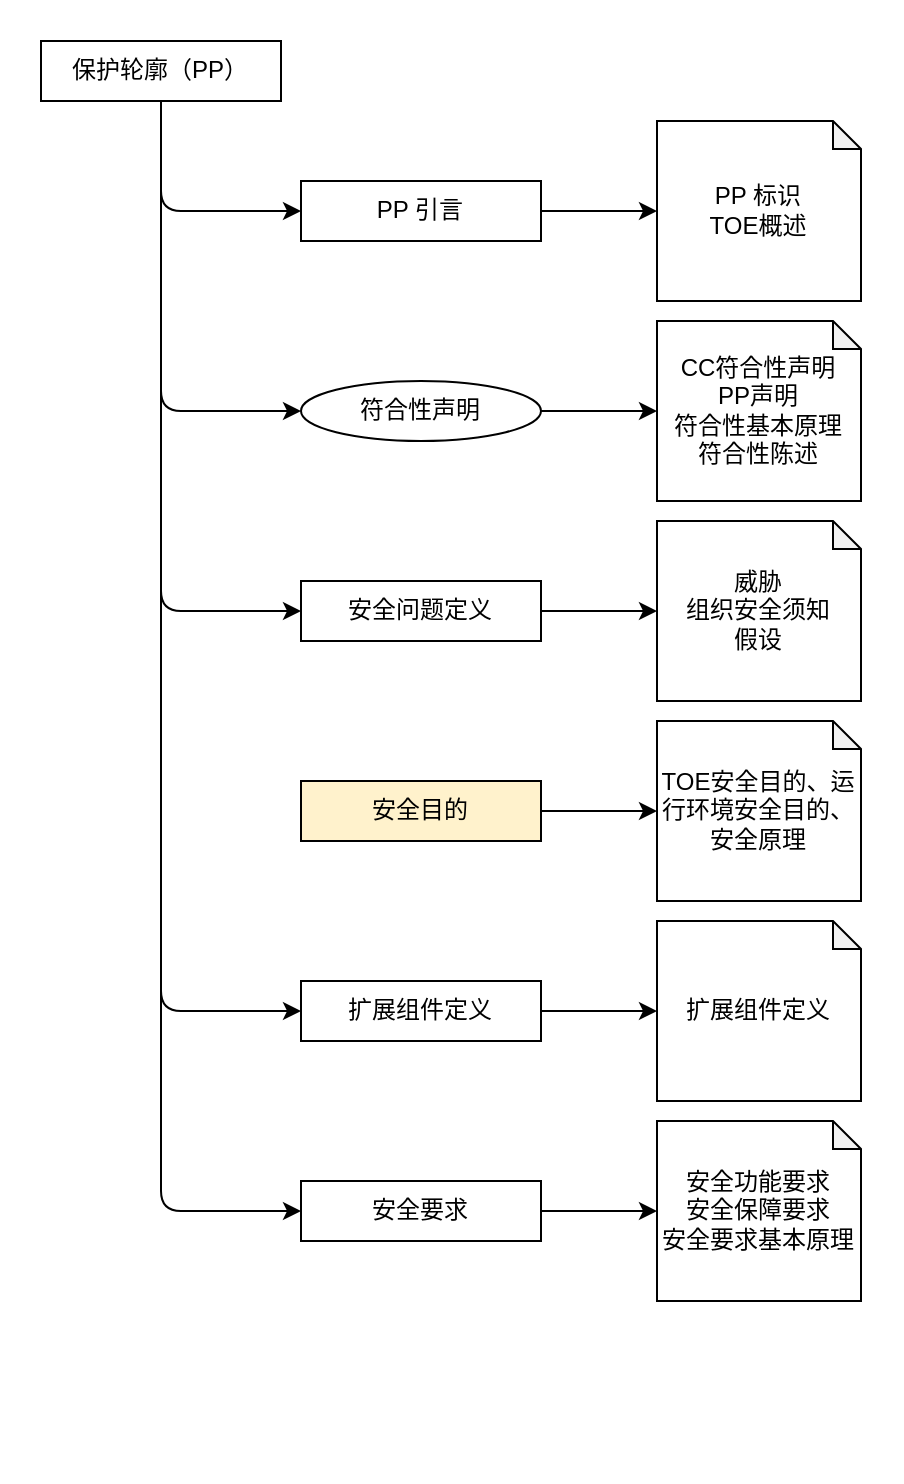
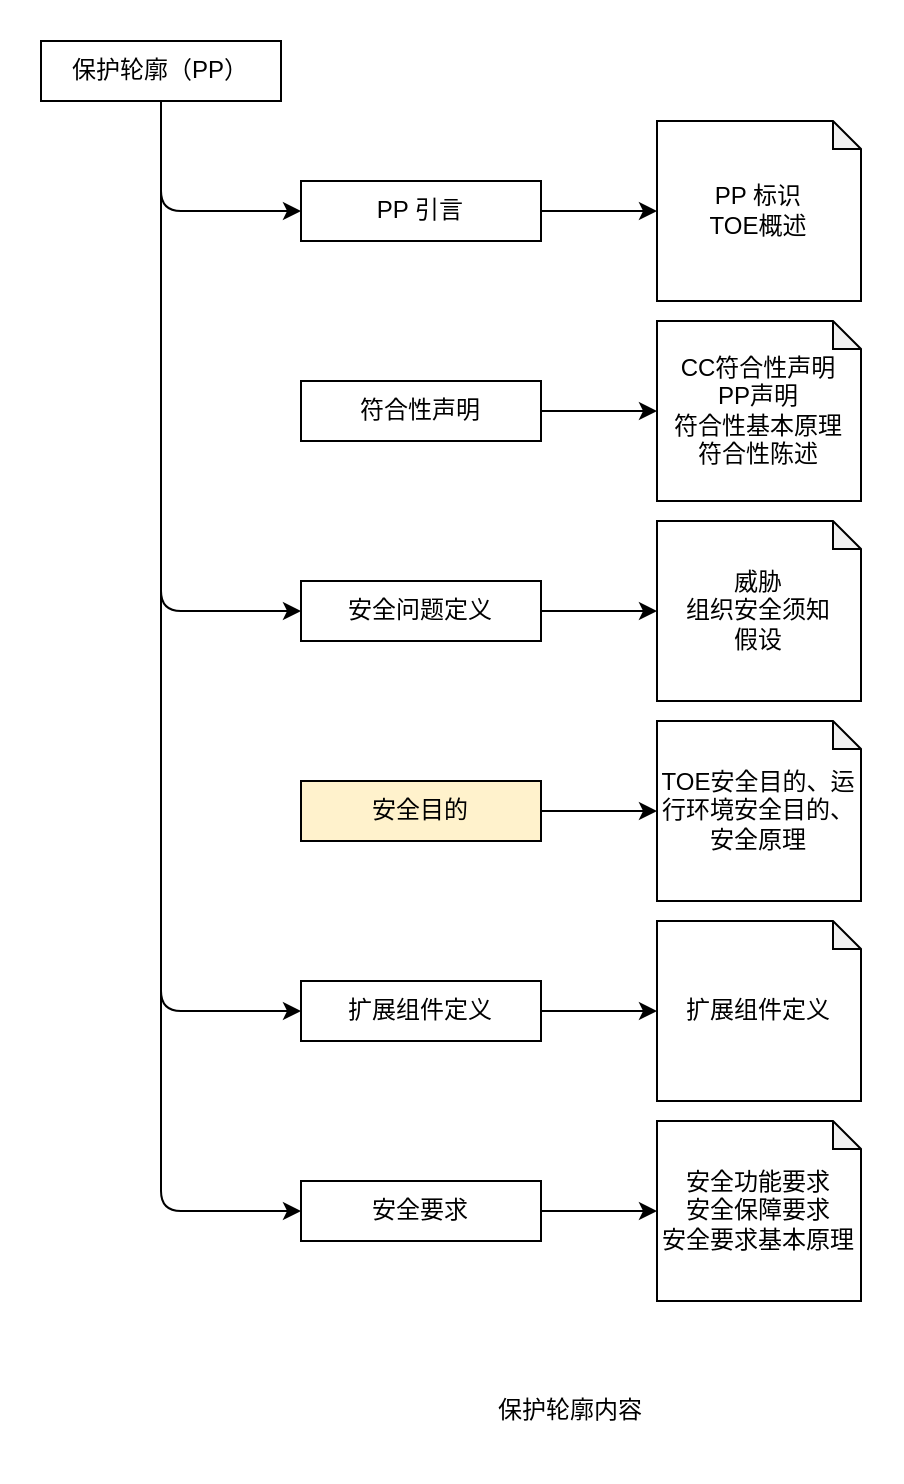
- <mxCell id="3" style="edgeStyle=none;html=1;exitX=0.5;exitY=1;exitDx=0;exitDy=0;entryX=0;entryY=0.5;entryDx=0;entryDy=0;" edge="1" parent="1" source="7" target="12"><mxGeometry relative="1" as="geometry"><Array as="points"><mxPoint x="80" y="205" /></Array></mxGeometry></mxCell>
- <mxCell id="12" value="符合性声明" style="ellipse;whiteSpace=wrap;html=1;" vertex="1" parent="1"><mxGeometry x="150" y="190" width="120" height="30" as="geometry" /></mxCell>
+ <mxCell id="12" value="符合性声明" style="rounded=0;whiteSpace=wrap;html=1;" vertex="1" parent="1"><mxGeometry x="150" y="190" width="120" height="30" as="geometry" /></mxCell>
+ <mxCell id="26" value="保护轮廓内容" style="text;html=1;strokeColor=none;fillColor=none;align=center;verticalAlign=middle;whiteSpace=wrap;rounded=0;" vertex="1" parent="1"><mxGeometry x="230" y="690" width="110" height="30" as="geometry" /></mxCell>
